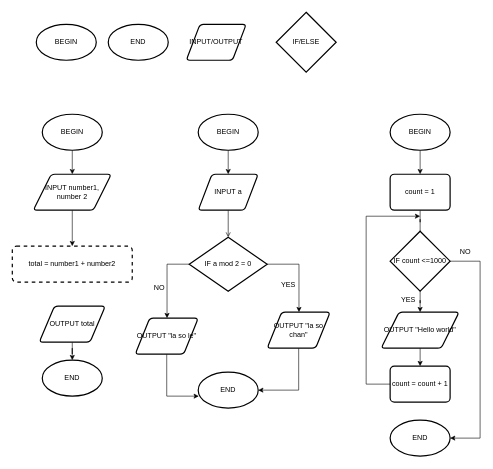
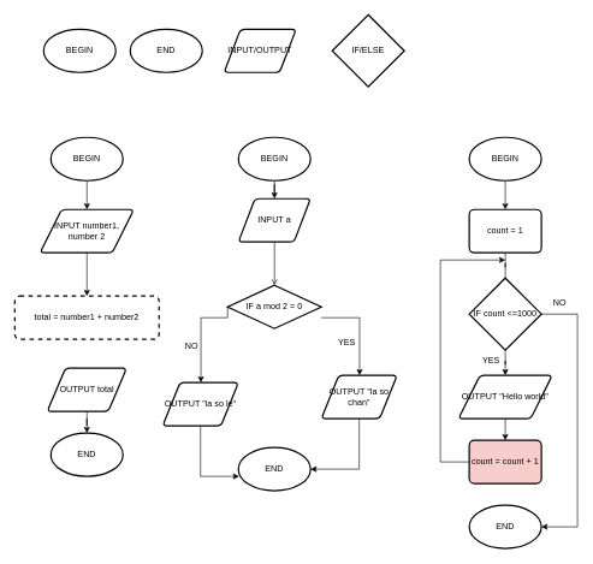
- <mxCell id="18" value="INPUT a" style="shape=parallelogram;html=1;strokeWidth=2;perimeter=parallelogramPerimeter;whiteSpace=wrap;rounded=1;arcSize=12;size=0.23;" vertex="1" parent="1"><mxGeometry x="330" y="290" width="100" height="60" as="geometry" /></mxCell>
+ <mxCell id="18" value="INPUT a" style="shape=parallelogram;html=1;strokeWidth=2;perimeter=parallelogramPerimeter;whiteSpace=wrap;rounded=1;arcSize=12;size=0.23;" vertex="1" parent="1"><mxGeometry x="330" y="275" width="100" height="60" as="geometry" /></mxCell>
- <mxCell id="21" value="IF a mod 2 = 0" style="strokeWidth=2;html=1;shape=mxgraph.flowchart.decision;whiteSpace=wrap;" vertex="1" parent="1"><mxGeometry x="315" y="395" width="130" height="90" as="geometry" /></mxCell>
+ <mxCell id="21" value="IF a mod 2 = 0" style="strokeWidth=2;html=1;shape=mxgraph.flowchart.decision;whiteSpace=wrap;" vertex="1" parent="1"><mxGeometry x="315" y="395" width="130" height="60" as="geometry" /></mxCell>
- <mxCell id="39" value="count = count + 1" style="rounded=1;whiteSpace=wrap;html=1;absoluteArcSize=1;arcSize=14;strokeWidth=2;" vertex="1" parent="1"><mxGeometry x="650" y="610" width="100" height="60" as="geometry" /></mxCell>
+ <mxCell id="39" value="count = count + 1" style="rounded=1;whiteSpace=wrap;html=1;absoluteArcSize=1;arcSize=14;strokeWidth=2;fillColor=#f8cecc;" vertex="1" parent="1"><mxGeometry x="650" y="610" width="100" height="60" as="geometry" /></mxCell>
